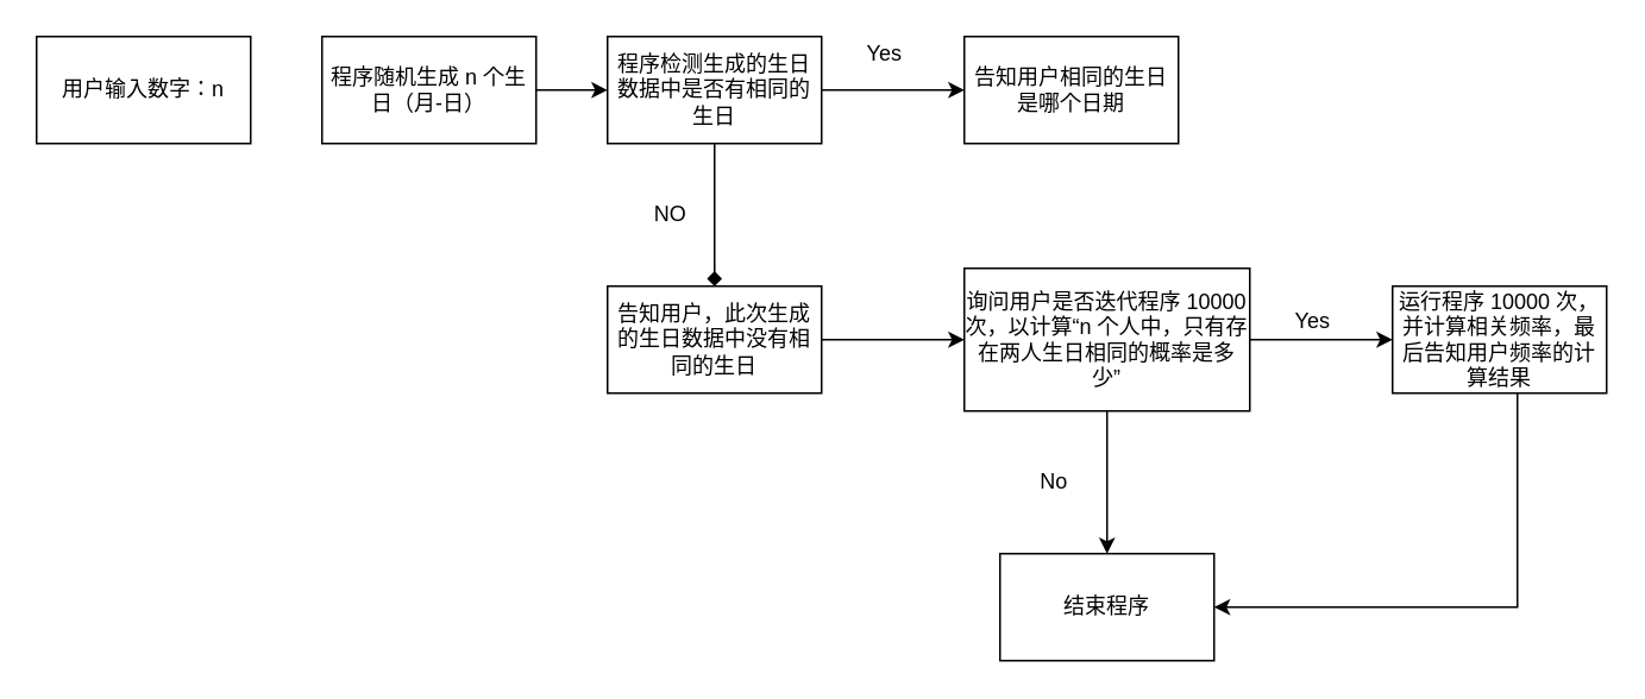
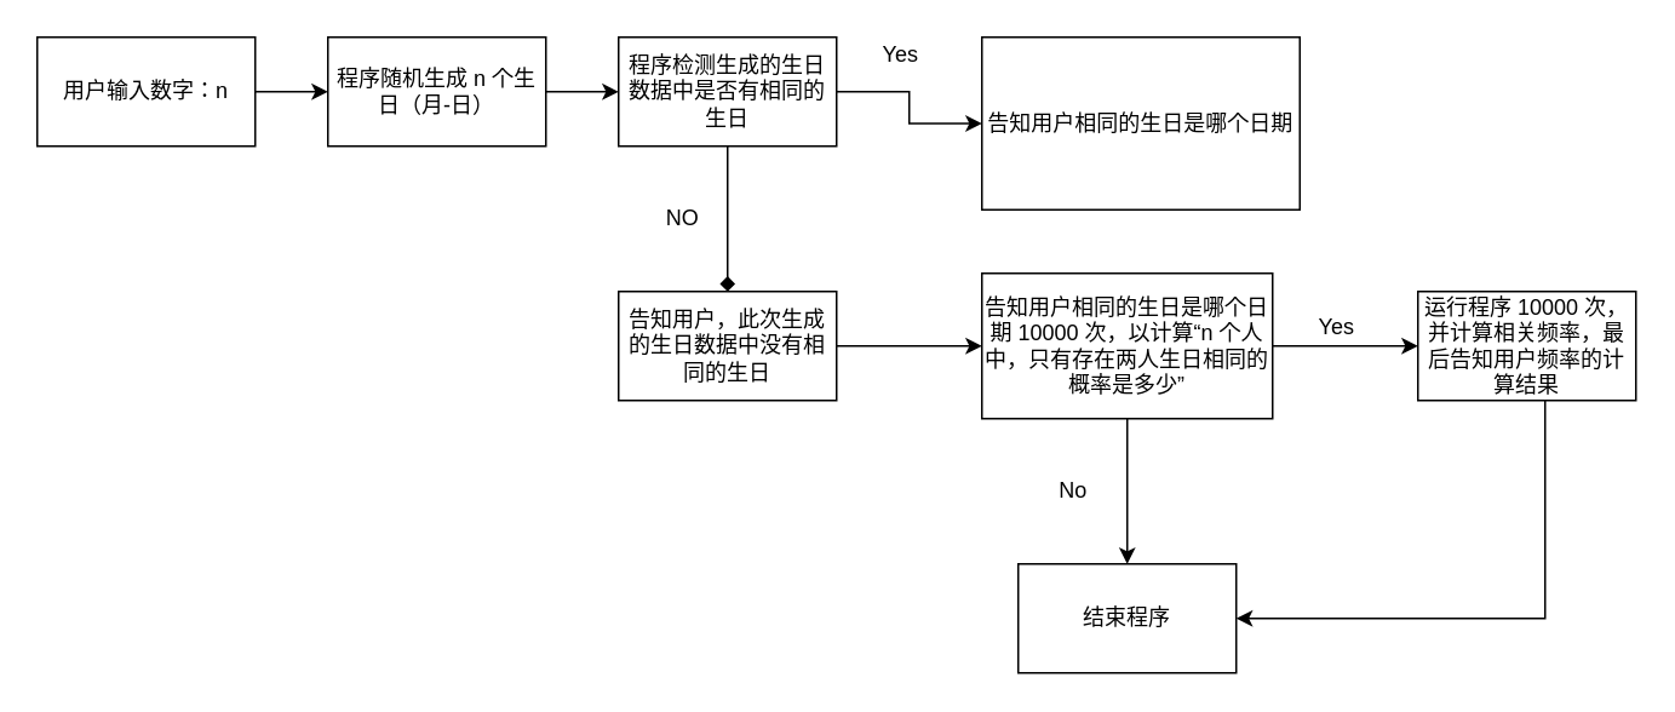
+ <mxCell id="2" value="" style="edgeStyle=orthogonalEdgeStyle;rounded=0;orthogonalLoop=1;jettySize=auto;html=1;" edge="1" parent="1" source="3" target="5"><mxGeometry relative="1" as="geometry" /></mxCell>
- <mxCell id="12" value="告知用户相同的生日是哪个日期" style="whiteSpace=wrap;html=1;" vertex="1" parent="1"><mxGeometry x="540" y="20" width="120" height="60" as="geometry" /></mxCell>
+ <mxCell id="12" value="告知用户相同的生日是哪个日期" style="whiteSpace=wrap;html=1;" vertex="1" parent="1"><mxGeometry x="540" y="20" width="175" height="95" as="geometry" /></mxCell>
- <mxCell id="16" value="询问用户是否迭代程序 10000 次，以计算“n 个人中，只有存在两人生日相同的概率是多少”" style="whiteSpace=wrap;html=1;" vertex="1" parent="1"><mxGeometry x="540" y="150" width="160" height="80" as="geometry" /></mxCell>
+ <mxCell id="16" value="告知用户相同的生日是哪个日期 10000 次，以计算“n 个人中，只有存在两人生日相同的概率是多少”" style="whiteSpace=wrap;html=1;" vertex="1" parent="1"><mxGeometry x="540" y="150" width="160" height="80" as="geometry" /></mxCell>
